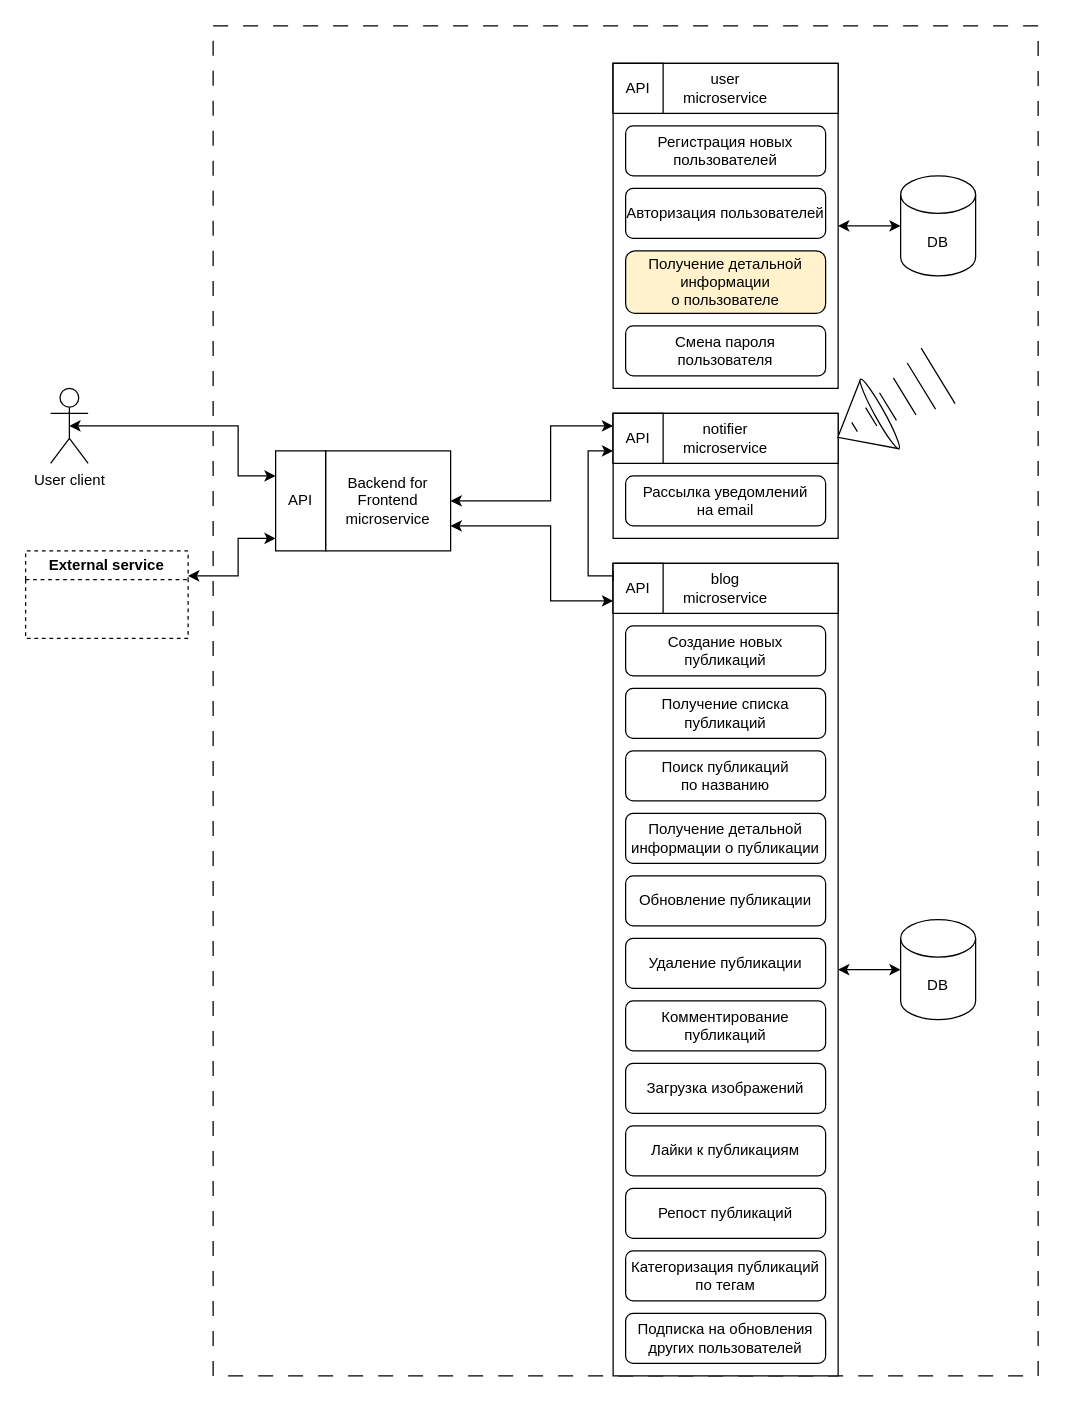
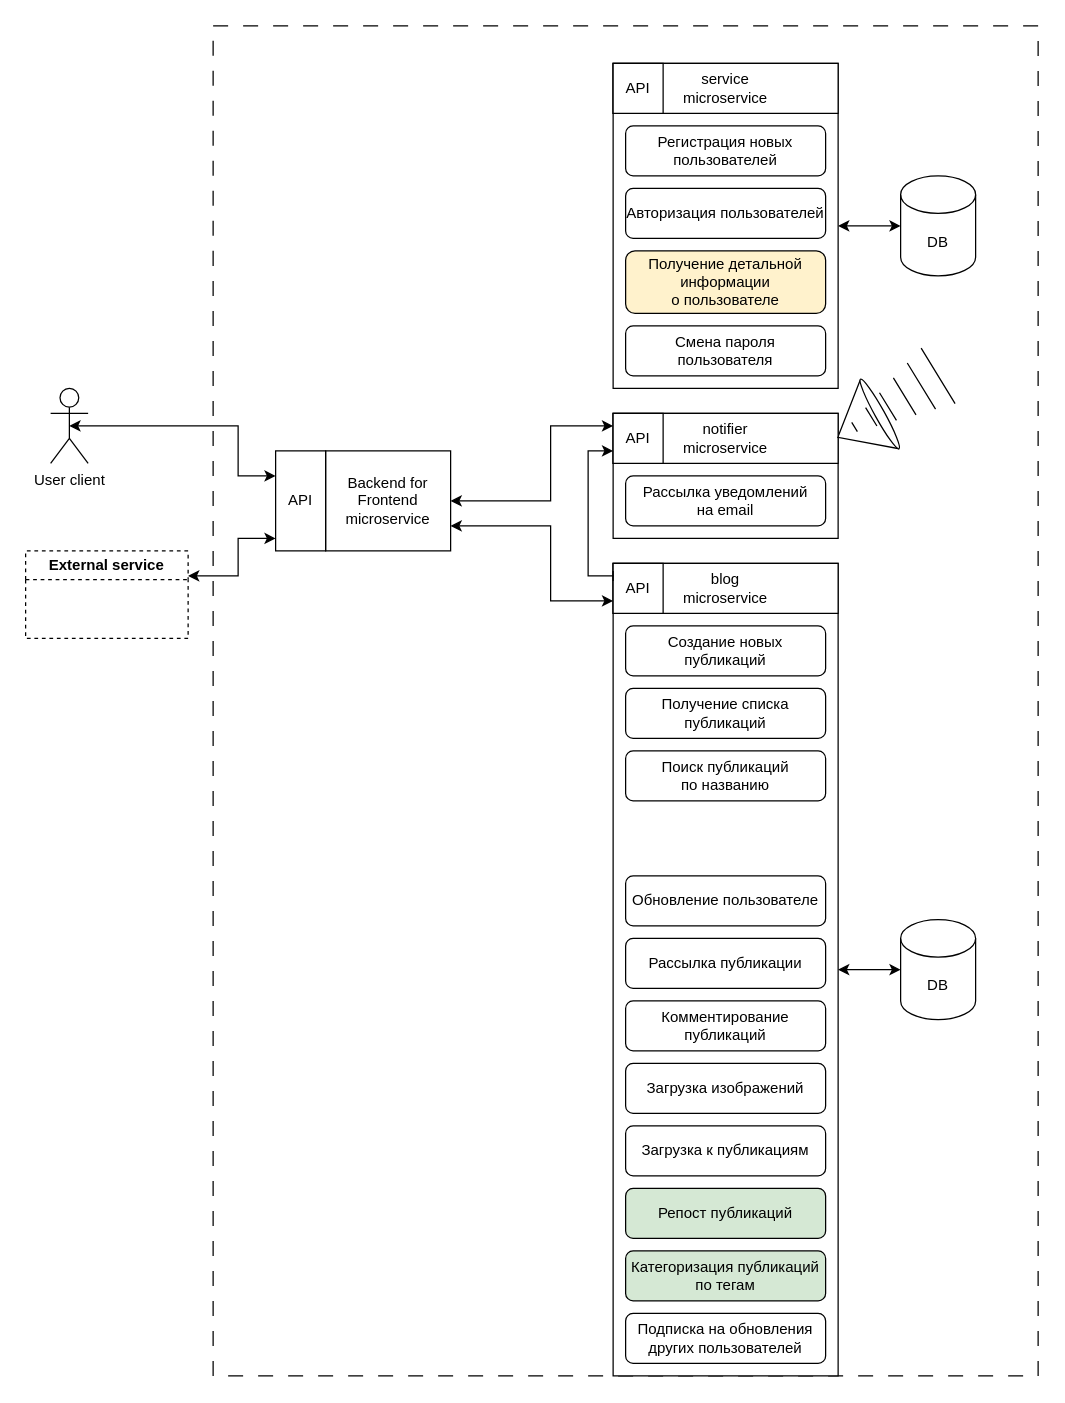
- <mxCell id="5" value="user&lt;br&gt;microservice" style="rounded=0;whiteSpace=wrap;html=1;" vertex="1" parent="1"><mxGeometry x="490" y="50" width="180" height="40" as="geometry" /></mxCell>
+ <mxCell id="5" value="service&lt;br&gt;microservice" style="rounded=0;whiteSpace=wrap;html=1;" vertex="1" parent="1"><mxGeometry x="490" y="50" width="180" height="40" as="geometry" /></mxCell>
- <mxCell id="11" value="Получение детальной информации о&amp;nbsp;публикации" style="rounded=1;whiteSpace=wrap;html=1;" vertex="1" parent="1"><mxGeometry x="500" y="650" width="160" height="40" as="geometry" /></mxCell>
- <mxCell id="12" value="Обновление публикации" style="rounded=1;whiteSpace=wrap;html=1;" vertex="1" parent="1"><mxGeometry x="500" y="700" width="160" height="40" as="geometry" /></mxCell>
+ <mxCell id="12" value="Обновление пользователе" style="rounded=1;whiteSpace=wrap;html=1;" vertex="1" parent="1"><mxGeometry x="500" y="700" width="160" height="40" as="geometry" /></mxCell>
- <mxCell id="13" value="Удаление публикации" style="rounded=1;whiteSpace=wrap;html=1;" vertex="1" parent="1"><mxGeometry x="500" y="750" width="160" height="40" as="geometry" /></mxCell>
+ <mxCell id="13" value="Рассылка публикации" style="rounded=1;whiteSpace=wrap;html=1;" vertex="1" parent="1"><mxGeometry x="500" y="750" width="160" height="40" as="geometry" /></mxCell>
- <mxCell id="16" value="Лайки к&amp;nbsp;публикациям" style="rounded=1;whiteSpace=wrap;html=1;" vertex="1" parent="1"><mxGeometry x="500" y="900" width="160" height="40" as="geometry" /></mxCell>
+ <mxCell id="16" value="Загрузка к&amp;nbsp;публикациям" style="rounded=1;whiteSpace=wrap;html=1;" vertex="1" parent="1"><mxGeometry x="500" y="900" width="160" height="40" as="geometry" /></mxCell>
- <mxCell id="18" value="Репост публикаций" style="rounded=1;whiteSpace=wrap;html=1;" vertex="1" parent="1"><mxGeometry x="500" y="950" width="160" height="40" as="geometry" /></mxCell>
+ <mxCell id="18" value="Репост публикаций" style="rounded=1;whiteSpace=wrap;html=1;fillColor=#d5e8d4;" vertex="1" parent="1"><mxGeometry x="500" y="950" width="160" height="40" as="geometry" /></mxCell>
- <mxCell id="19" value="Категоризация публикаций по&amp;nbsp;тегам" style="rounded=1;whiteSpace=wrap;html=1;" vertex="1" parent="1"><mxGeometry x="500" y="1000" width="160" height="40" as="geometry" /></mxCell>
+ <mxCell id="19" value="Категоризация публикаций по&amp;nbsp;тегам" style="rounded=1;whiteSpace=wrap;html=1;fillColor=#d5e8d4;" vertex="1" parent="1"><mxGeometry x="500" y="1000" width="160" height="40" as="geometry" /></mxCell>
